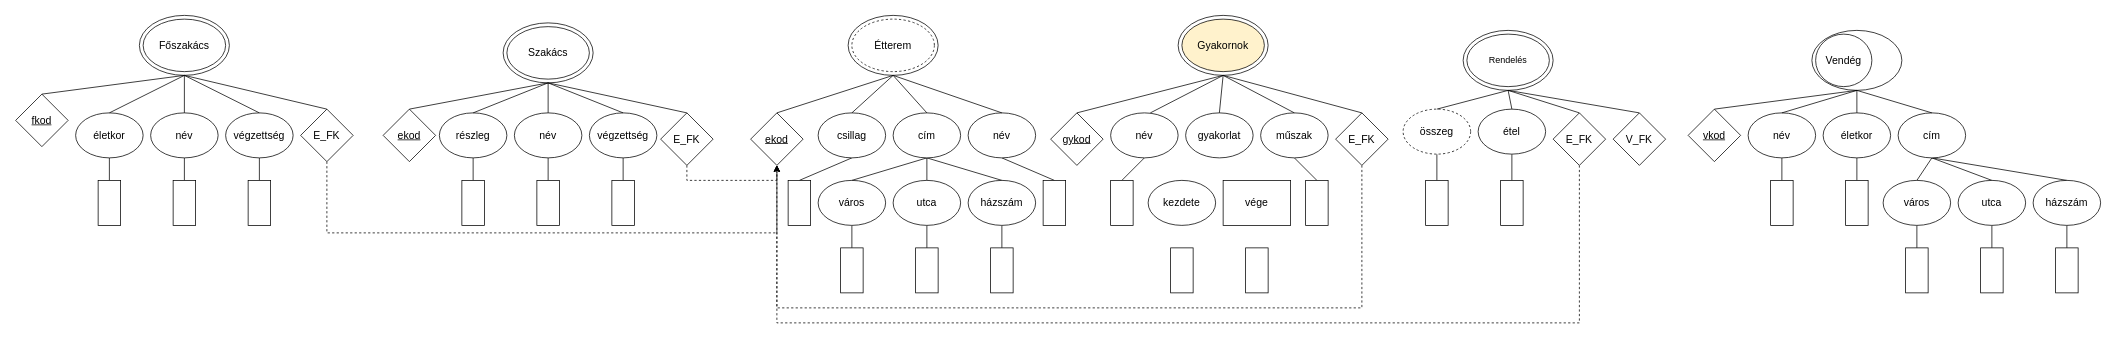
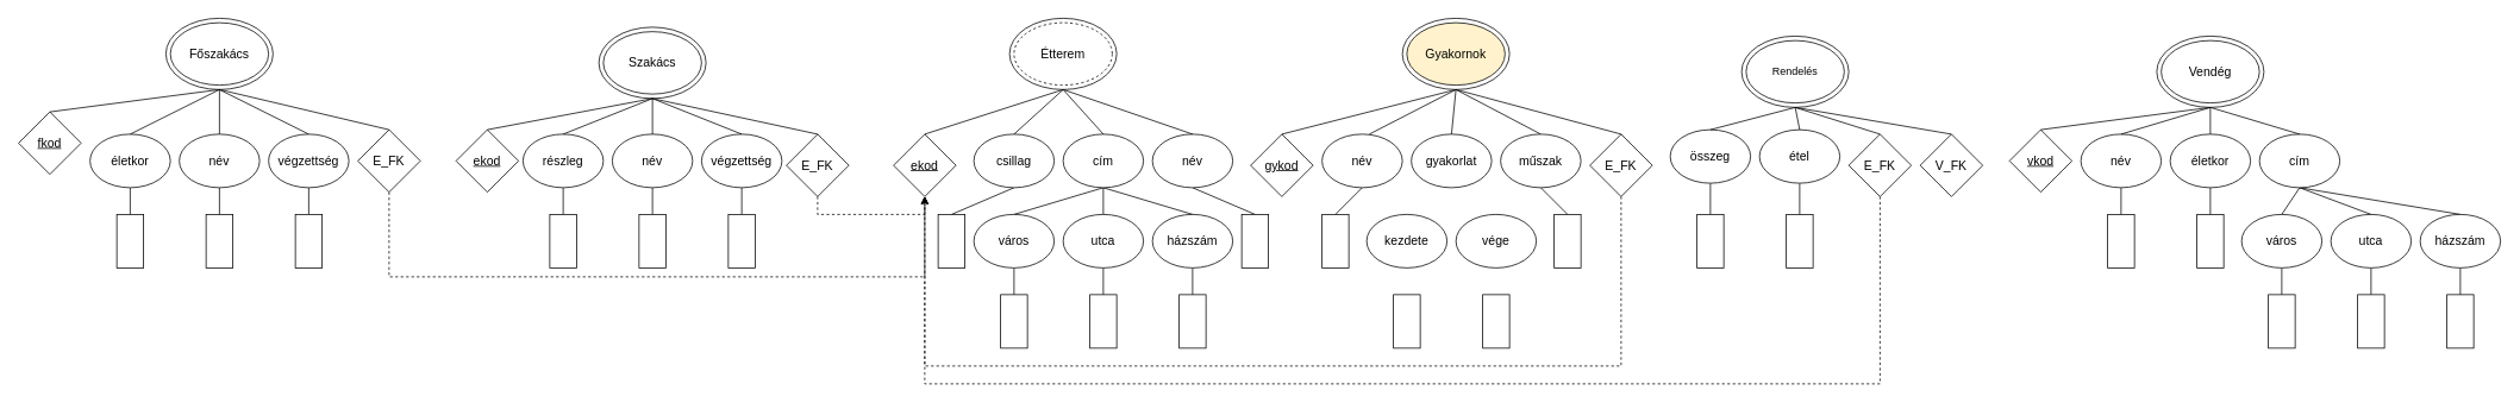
- <mxCell id="13" value="&lt;font style=&quot;font-size: 14px;&quot;&gt;Vendég&lt;/font&gt;" style="ellipse;whiteSpace=wrap;html=1;" vertex="1" parent="11"><mxGeometry x="5" y="5" width="75" height="70" as="geometry" /></mxCell>
+ <mxCell id="13" value="&lt;font style=&quot;font-size: 14px;&quot;&gt;Vendég&lt;/font&gt;" style="ellipse;whiteSpace=wrap;html=1;" vertex="1" parent="11"><mxGeometry x="5" y="5" width="110" height="70" as="geometry" /></mxCell>
- <mxCell id="100" value="összeg" style="ellipse;whiteSpace=wrap;html=1;fontSize=14;dashed=1;" vertex="1" parent="1"><mxGeometry x="1870" y="145" width="90" height="60" as="geometry" /></mxCell>
+ <mxCell id="100" value="összeg" style="ellipse;whiteSpace=wrap;html=1;fontSize=14;" vertex="1" parent="1"><mxGeometry x="1870" y="145" width="90" height="60" as="geometry" /></mxCell>
- <mxCell id="38" value="vége" style="whiteSpace=wrap;html=1;fontSize=14;rounded=0;" vertex="1" parent="1"><mxGeometry x="1630" y="240" width="90" height="60" as="geometry" /></mxCell>
+ <mxCell id="38" value="vége" style="ellipse;whiteSpace=wrap;html=1;fontSize=14;" vertex="1" parent="1"><mxGeometry x="1630" y="240" width="90" height="60" as="geometry" /></mxCell>
